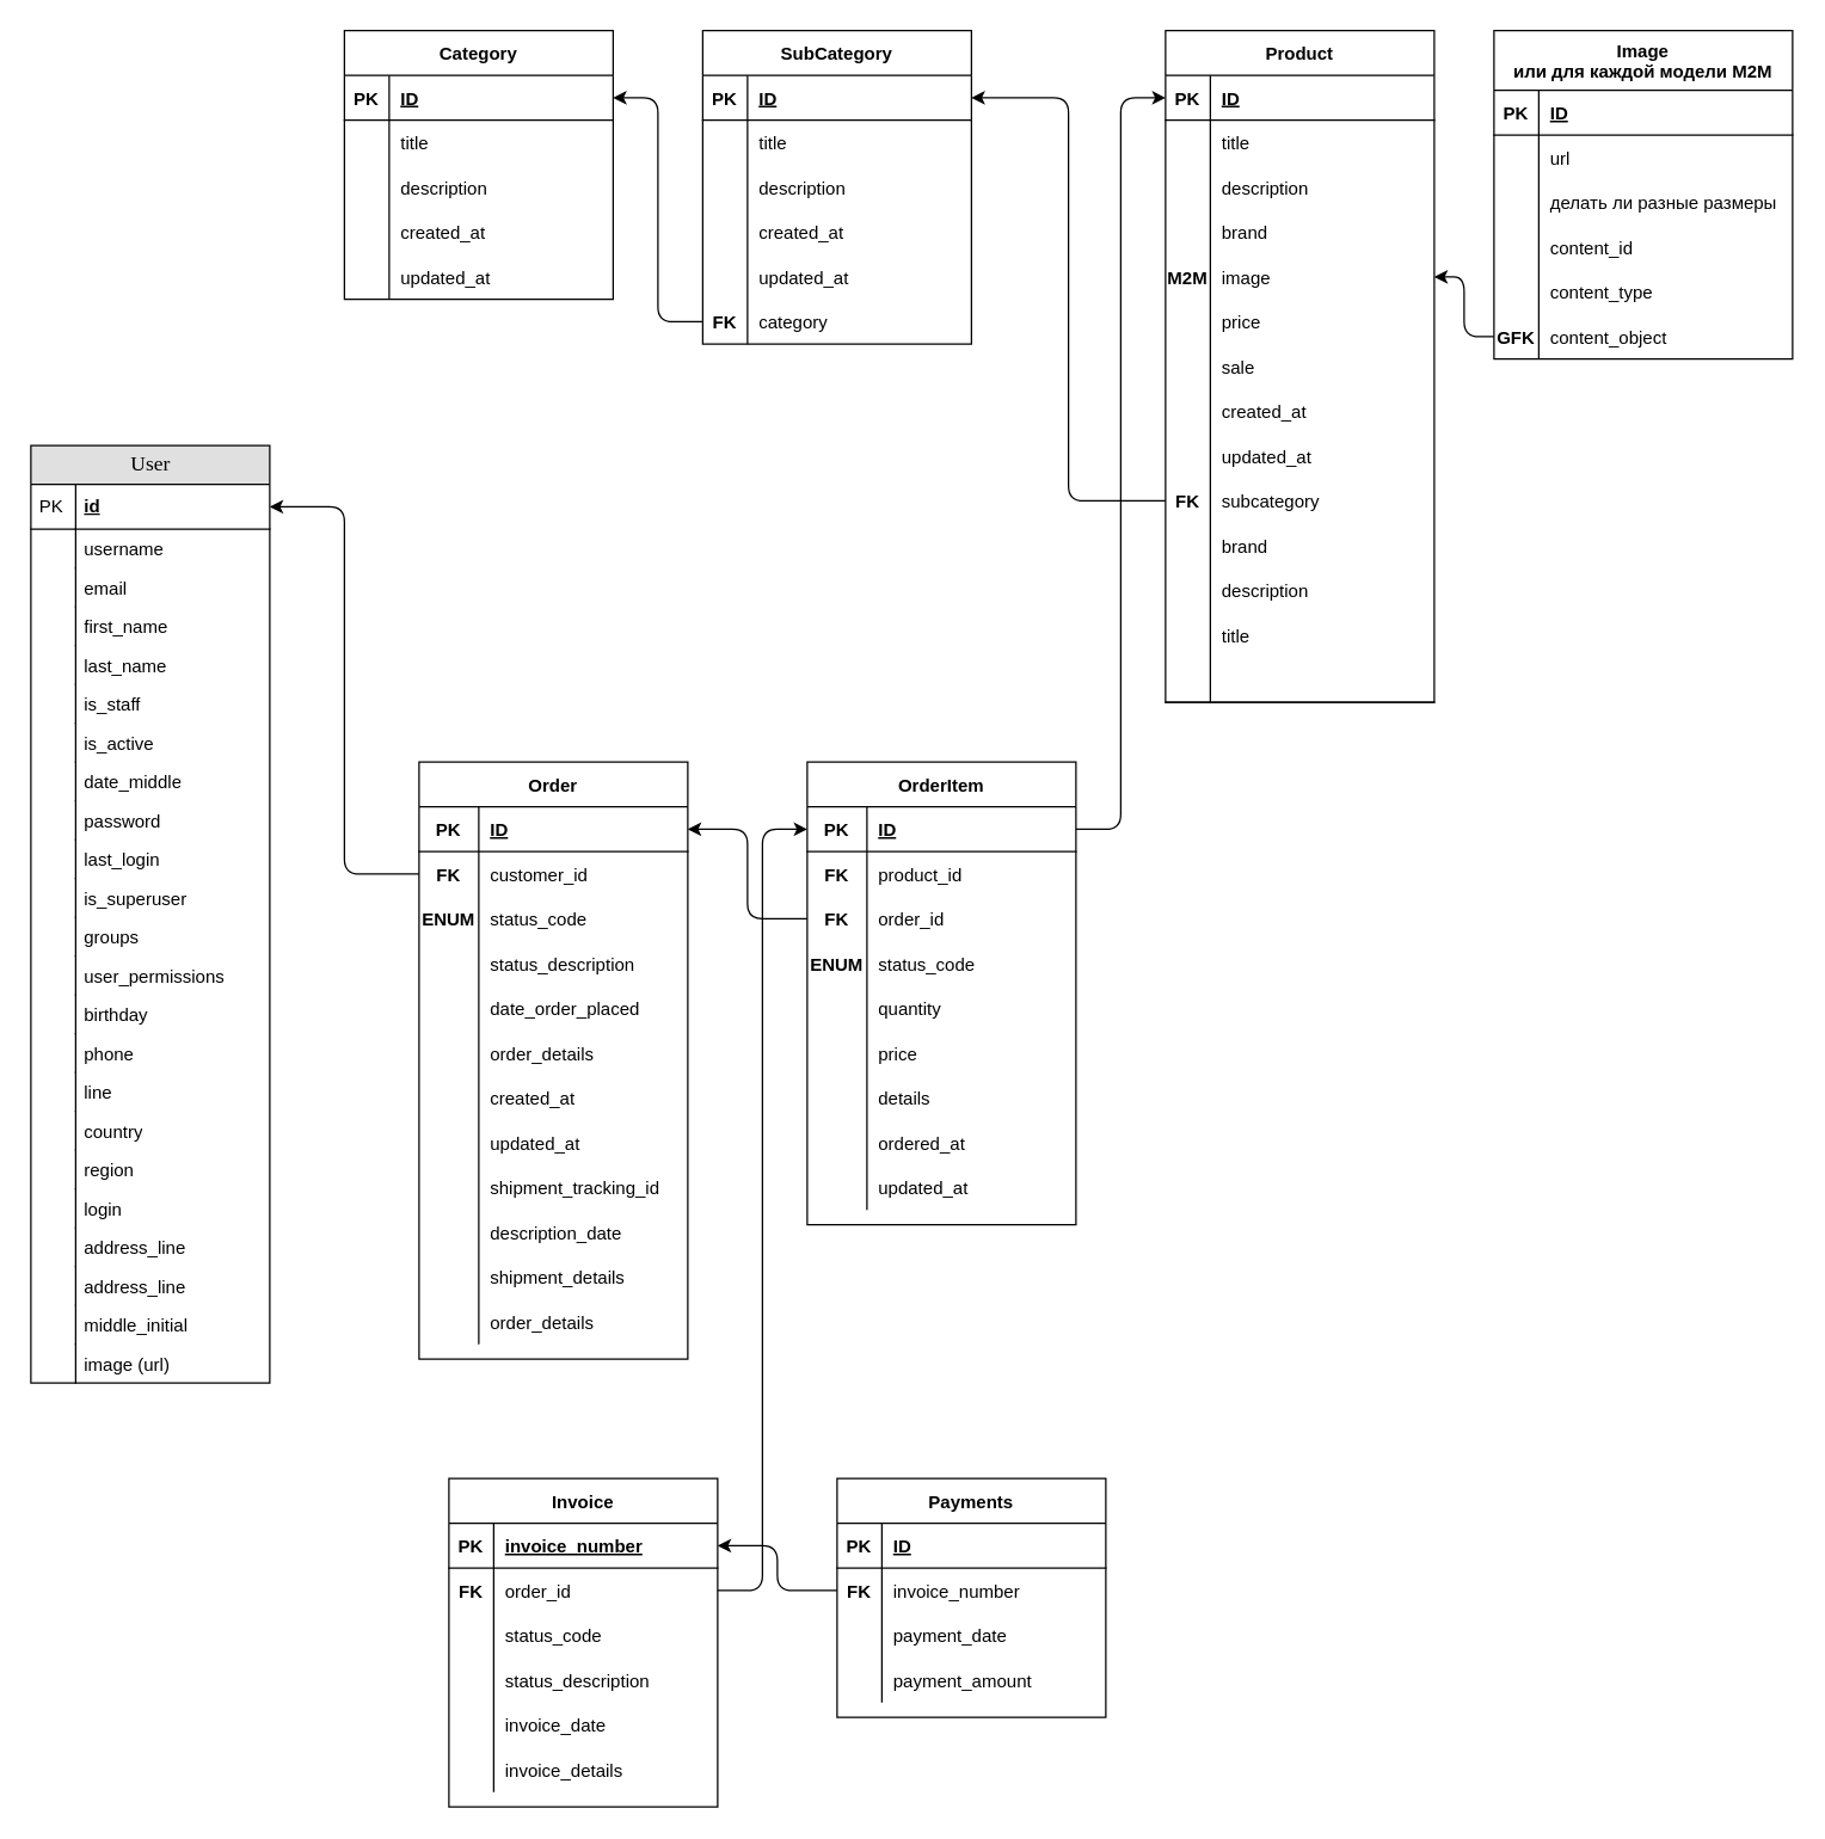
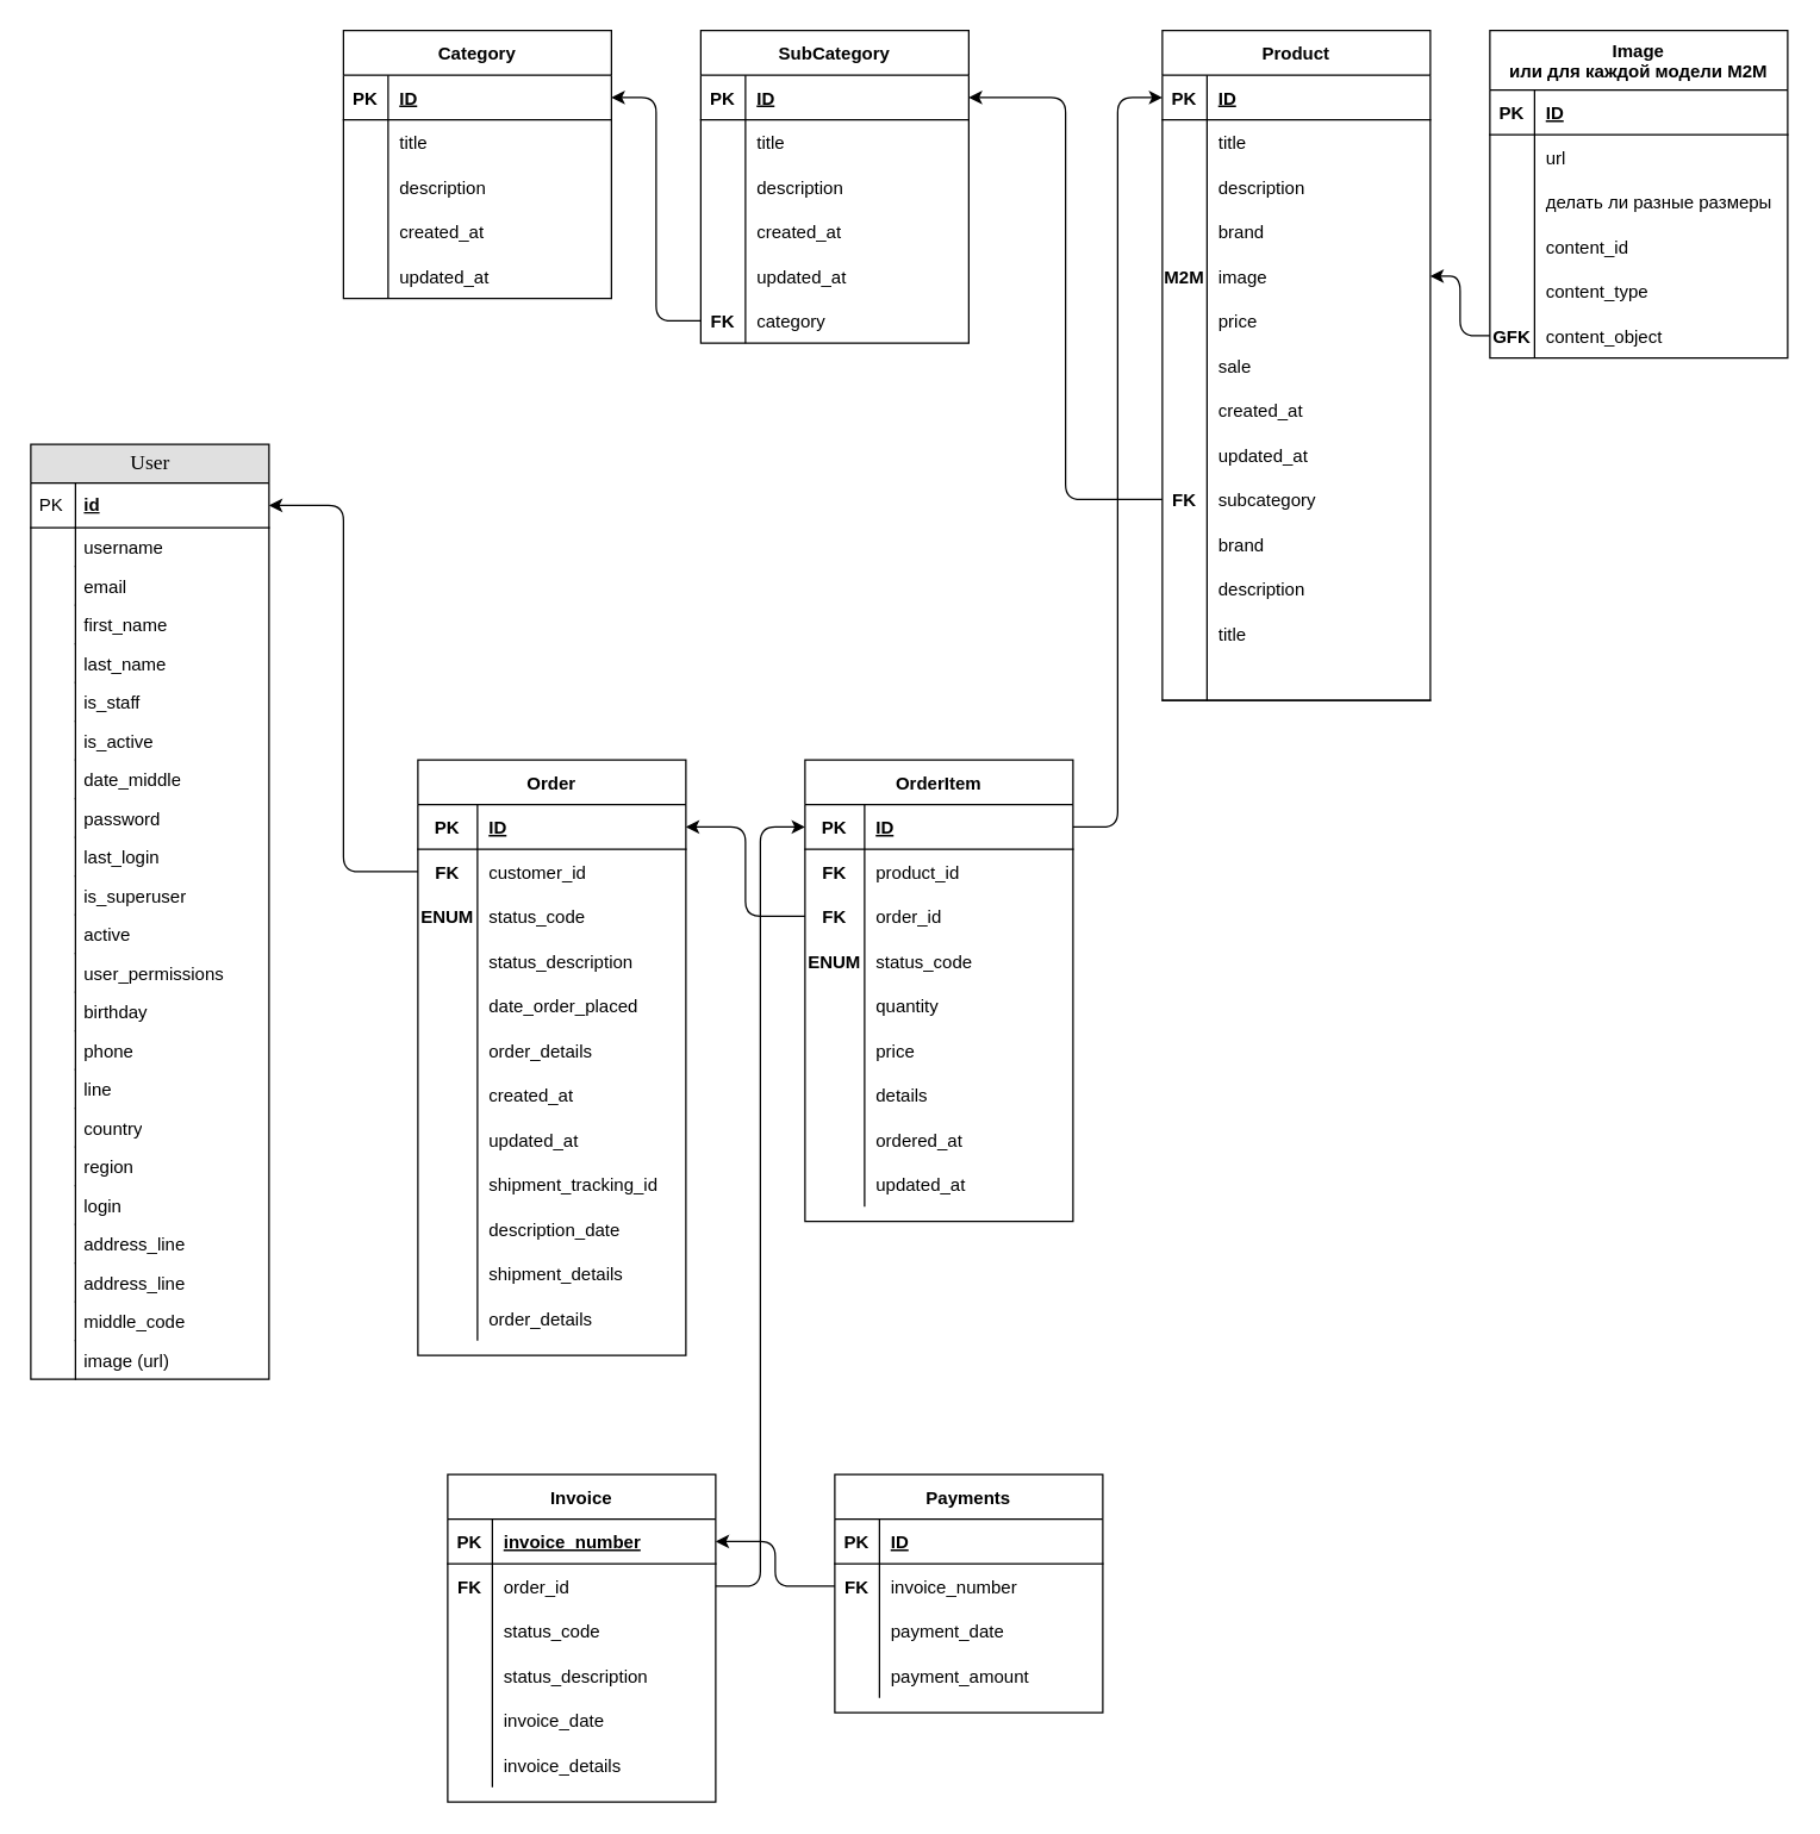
- <mxCell id="25" value="groups" style="shape=partialRectangle;top=0;left=0;right=0;bottom=0;html=1;align=left;verticalAlign=top;fillColor=none;spacingLeft=34;spacingRight=4;whiteSpace=wrap;overflow=hidden;rotatable=0;points=[[0,0.5],[1,0.5]];portConstraint=eastwest;dropTarget=0;" parent="2" vertex="1"><mxGeometry y="316" width="160" height="26" as="geometry" /></mxCell>
+ <mxCell id="25" value="active" style="shape=partialRectangle;top=0;left=0;right=0;bottom=0;html=1;align=left;verticalAlign=top;fillColor=none;spacingLeft=34;spacingRight=4;whiteSpace=wrap;overflow=hidden;rotatable=0;points=[[0,0.5],[1,0.5]];portConstraint=eastwest;dropTarget=0;" parent="2" vertex="1"><mxGeometry y="316" width="160" height="26" as="geometry" /></mxCell>
- <mxCell id="45" value="middle_initial" style="shape=partialRectangle;top=0;left=0;right=0;bottom=0;html=1;align=left;verticalAlign=top;fillColor=none;spacingLeft=34;spacingRight=4;whiteSpace=wrap;overflow=hidden;rotatable=0;points=[[0,0.5],[1,0.5]];portConstraint=eastwest;dropTarget=0;" parent="2" vertex="1"><mxGeometry y="576" width="160" height="26" as="geometry" /></mxCell>
+ <mxCell id="45" value="middle_code" style="shape=partialRectangle;top=0;left=0;right=0;bottom=0;html=1;align=left;verticalAlign=top;fillColor=none;spacingLeft=34;spacingRight=4;whiteSpace=wrap;overflow=hidden;rotatable=0;points=[[0,0.5],[1,0.5]];portConstraint=eastwest;dropTarget=0;" parent="2" vertex="1"><mxGeometry y="576" width="160" height="26" as="geometry" /></mxCell>
